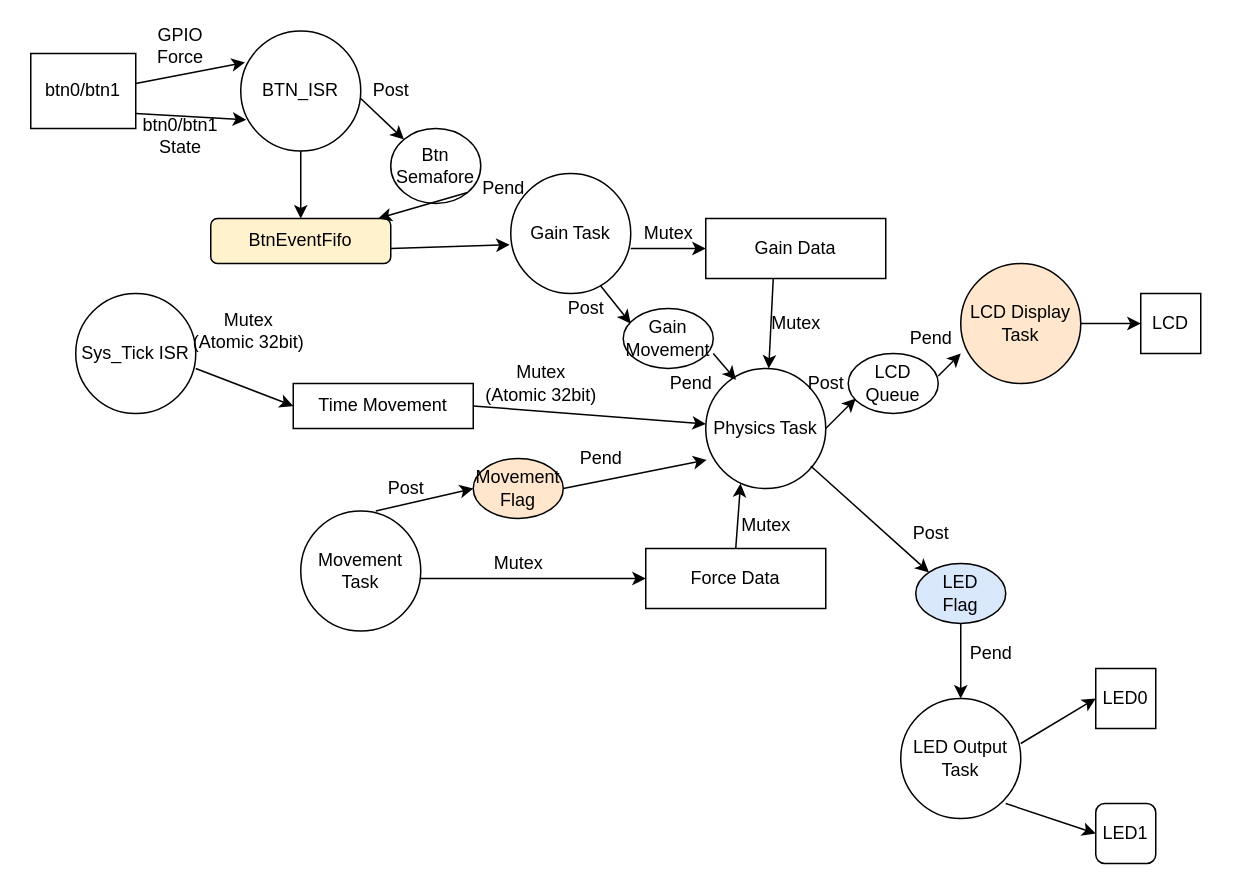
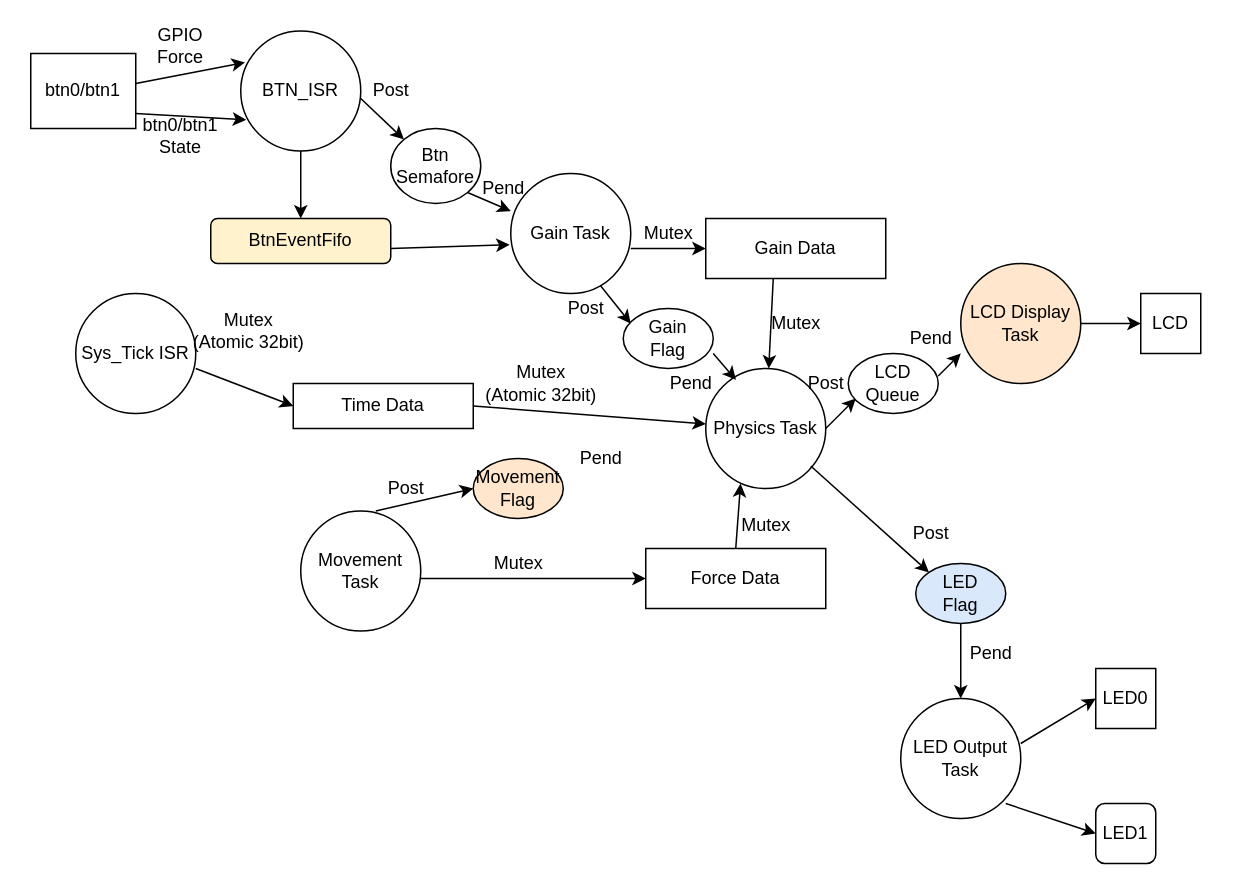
- <mxCell id="13" value="" style="endArrow=classic;html=1;exitX=1;exitY=1;exitDx=0;exitDy=0;" edge="1" parent="1" source="12" target="8"><mxGeometry width="50" height="50" relative="1" as="geometry"><mxPoint x="300" y="115" as="sourcePoint" /><mxPoint x="350" y="65" as="targetPoint" /></mxGeometry></mxCell>
+ <mxCell id="13" value="" style="endArrow=classic;html=1;entryX=0;entryY=0.313;entryDx=0;entryDy=0;entryPerimeter=0;exitX=1;exitY=1;exitDx=0;exitDy=0;" edge="1" parent="1" source="12" target="10"><mxGeometry width="50" height="50" relative="1" as="geometry"><mxPoint x="300" y="115" as="sourcePoint" /><mxPoint x="350" y="65" as="targetPoint" /></mxGeometry></mxCell>
- <mxCell id="30" value="Gain &lt;br&gt;Movement" style="ellipse;whiteSpace=wrap;html=1;" vertex="1" parent="1"><mxGeometry x="415" y="205" width="60" height="40" as="geometry" /></mxCell>
+ <mxCell id="30" value="Gain &lt;br&gt;Flag" style="ellipse;whiteSpace=wrap;html=1;" vertex="1" parent="1"><mxGeometry x="415" y="205" width="60" height="40" as="geometry" /></mxCell>
- <mxCell id="56" value="Time Movement" style="rounded=0;whiteSpace=wrap;html=1;" vertex="1" parent="1"><mxGeometry x="195" y="255" width="120" height="30" as="geometry" /></mxCell>
+ <mxCell id="56" value="Time Data" style="rounded=0;whiteSpace=wrap;html=1;" vertex="1" parent="1"><mxGeometry x="195" y="255" width="120" height="30" as="geometry" /></mxCell>
- <mxCell id="28" value="" style="endArrow=classic;html=1;exitX=1;exitY=0.5;exitDx=0;exitDy=0;entryX=0.008;entryY=0.762;entryDx=0;entryDy=0;entryPerimeter=0;" edge="1" parent="1" source="27" target="19"><mxGeometry width="50" height="50" relative="1" as="geometry"><mxPoint x="370" y="225" as="sourcePoint" /><mxPoint x="320" y="215" as="targetPoint" /></mxGeometry></mxCell>
